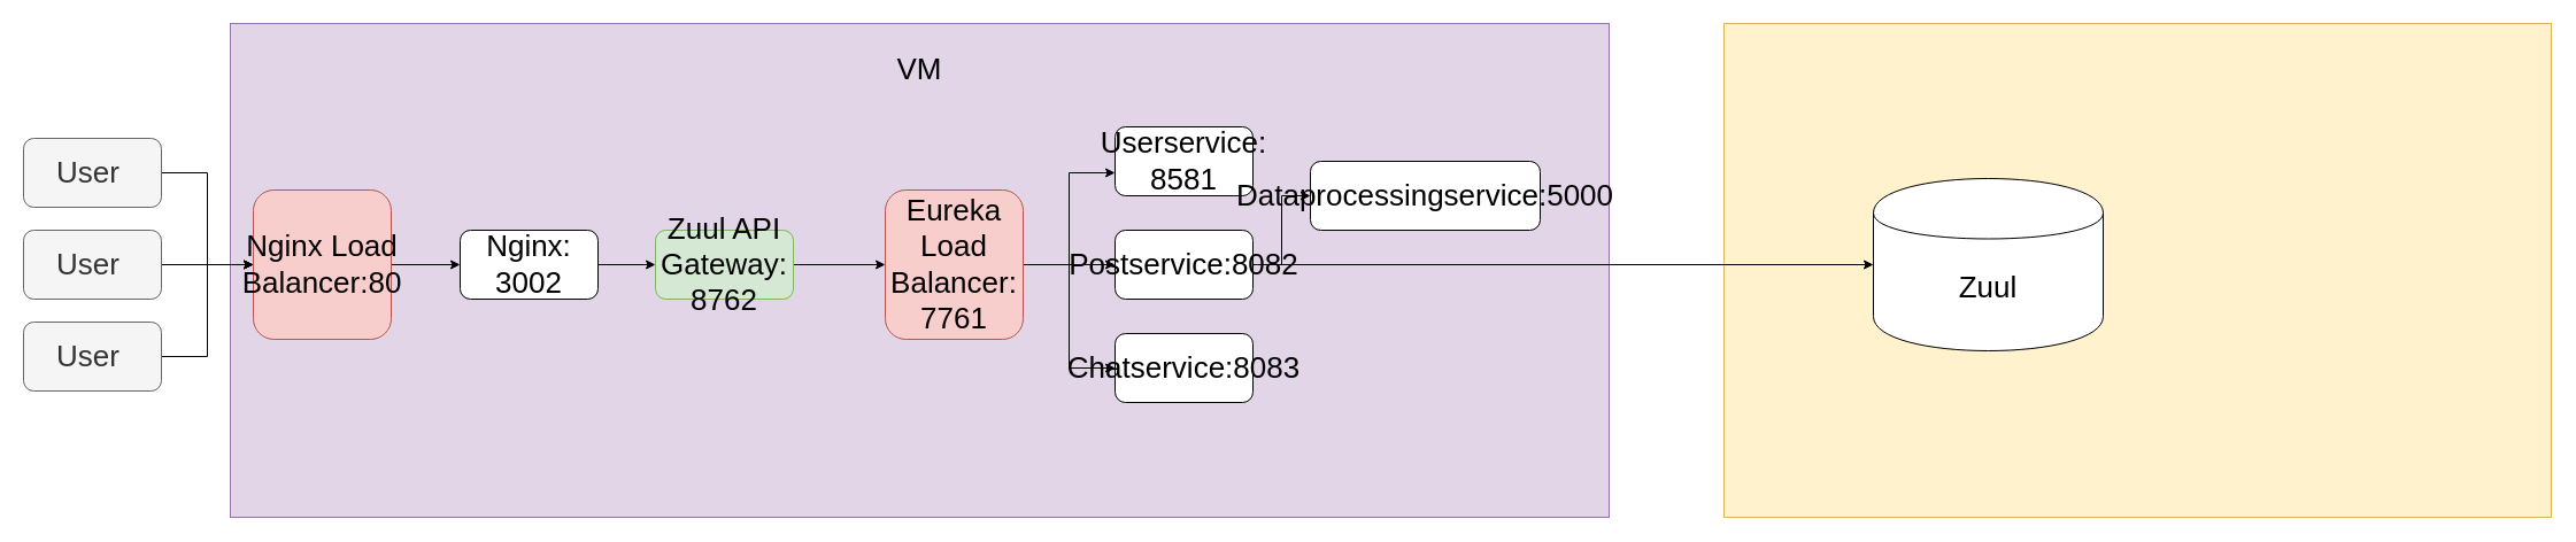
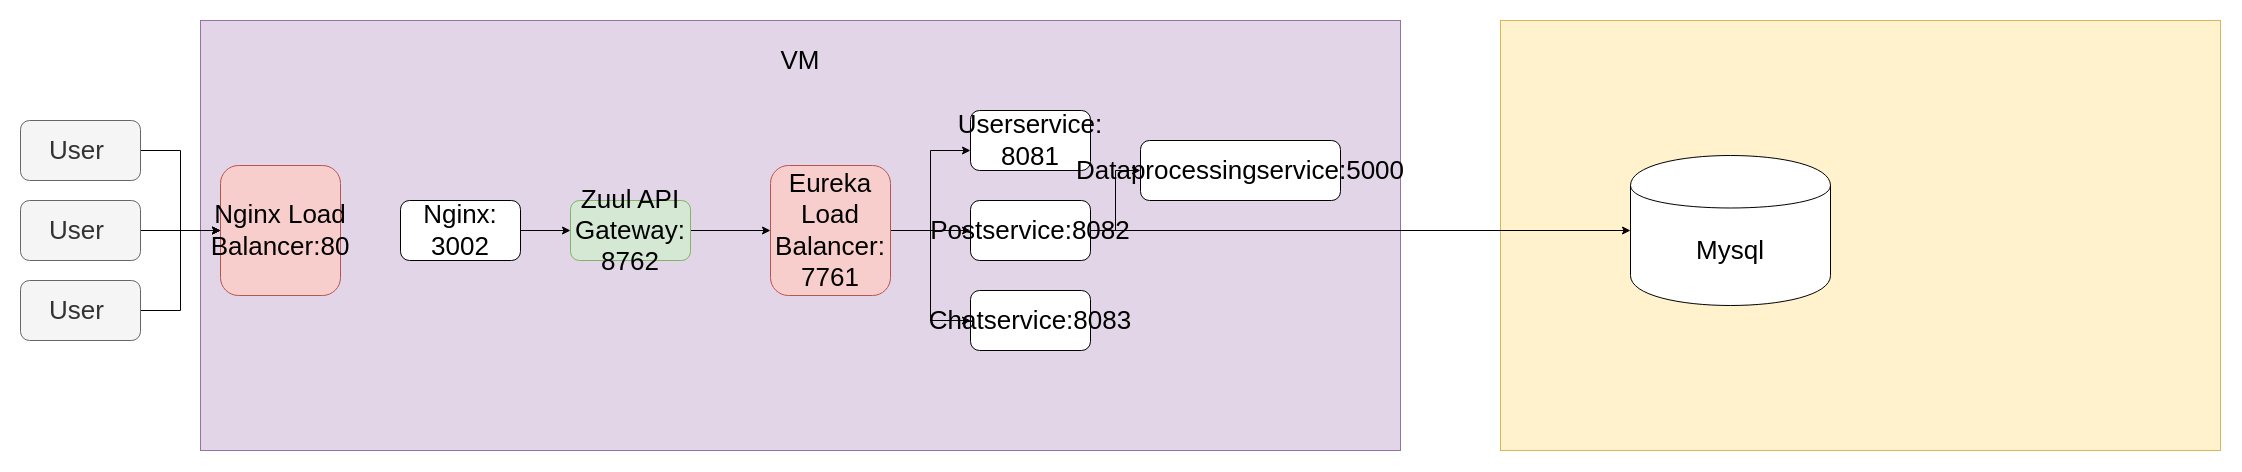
- <mxCell id="16" value="Userservice: 8581" style="rounded=1;whiteSpace=wrap;html=1;fontSize=26;" parent="1" vertex="1"><mxGeometry x="970" y="110" width="120" height="60" as="geometry" /></mxCell>
+ <mxCell id="16" value="Userservice: 8081" style="rounded=1;whiteSpace=wrap;html=1;fontSize=26;" parent="1" vertex="1"><mxGeometry x="970" y="110" width="120" height="60" as="geometry" /></mxCell>
- <mxCell id="3" style="edgeStyle=orthogonalEdgeStyle;rounded=0;orthogonalLoop=1;jettySize=auto;html=1;exitX=1;exitY=0.5;exitDx=0;exitDy=0;fontSize=26;" parent="1" source="4" target="8" edge="1"><mxGeometry relative="1" as="geometry"><mxPoint x="370" y="230" as="targetPoint" /></mxGeometry></mxCell>
- <mxCell id="26" value="Zuul" style="shape=cylinder;whiteSpace=wrap;html=1;boundedLbl=1;backgroundOutline=1;fontSize=26;" vertex="1" parent="1"><mxGeometry x="1630" y="155" width="200" height="150" as="geometry" /></mxCell>
+ <mxCell id="26" value="Mysql" style="shape=cylinder;whiteSpace=wrap;html=1;boundedLbl=1;backgroundOutline=1;fontSize=26;" vertex="1" parent="1"><mxGeometry x="1630" y="155" width="200" height="150" as="geometry" /></mxCell>
